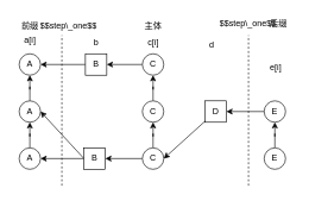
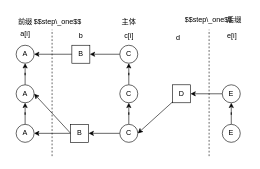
- <mxCell id="29" value="e[i]" style="text;html=1;align=center;verticalAlign=middle;resizable=0;points=[];autosize=1;strokeColor=none;fillColor=none;" vertex="1" parent="1"><mxGeometry x="368.5" y="81" width="34" height="26" as="geometry" /></mxCell>
+ <mxCell id="29" value="e[i]" style="text;html=1;align=center;verticalAlign=middle;resizable=0;points=[];autosize=1;strokeColor=none;fillColor=none;" vertex="1" parent="1"><mxGeometry x="368.5" y="46" width="34" height="26" as="geometry" /></mxCell>
